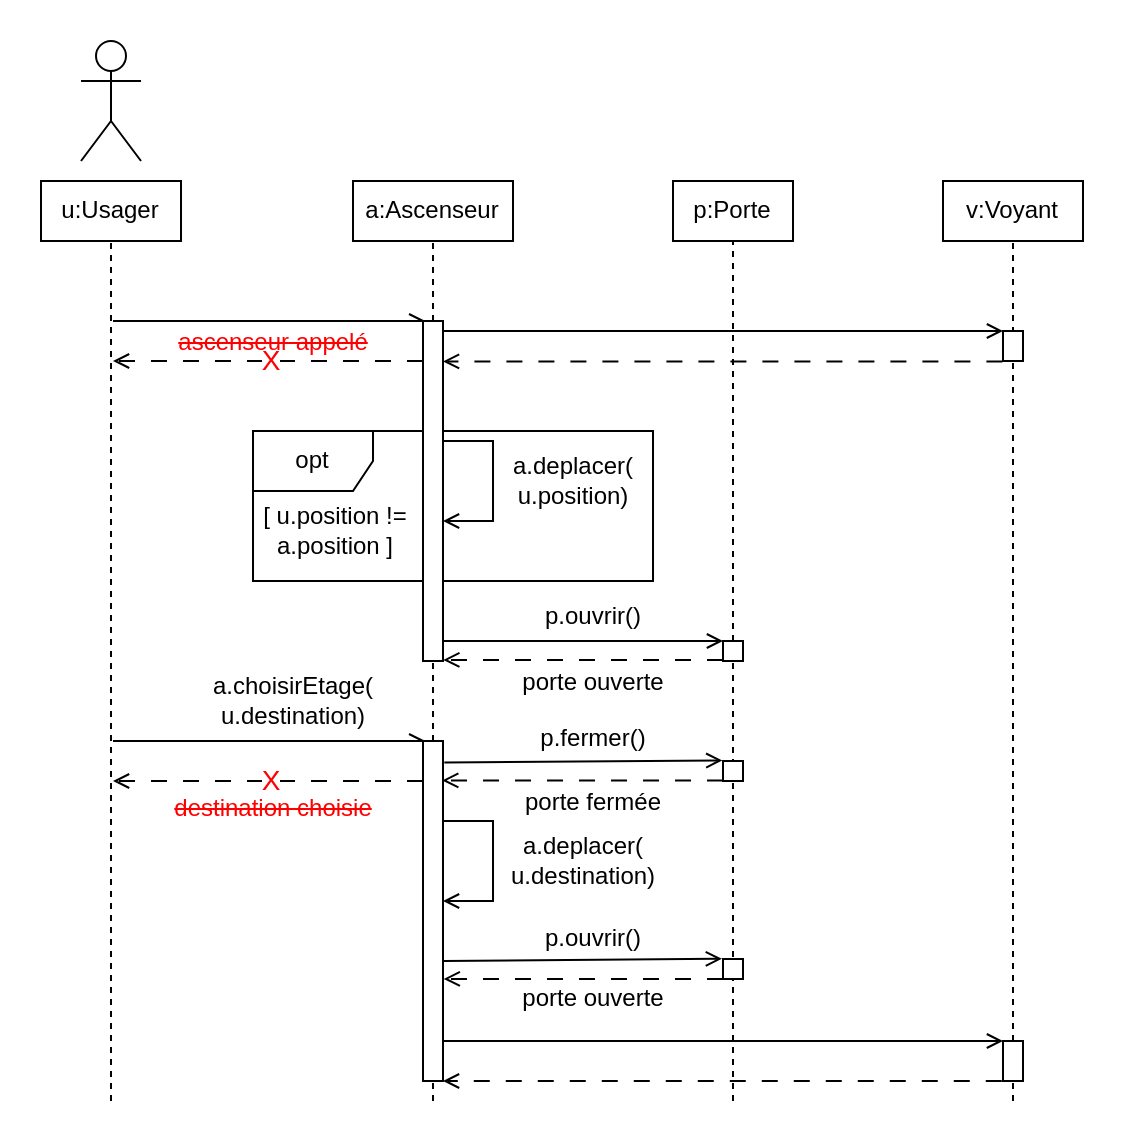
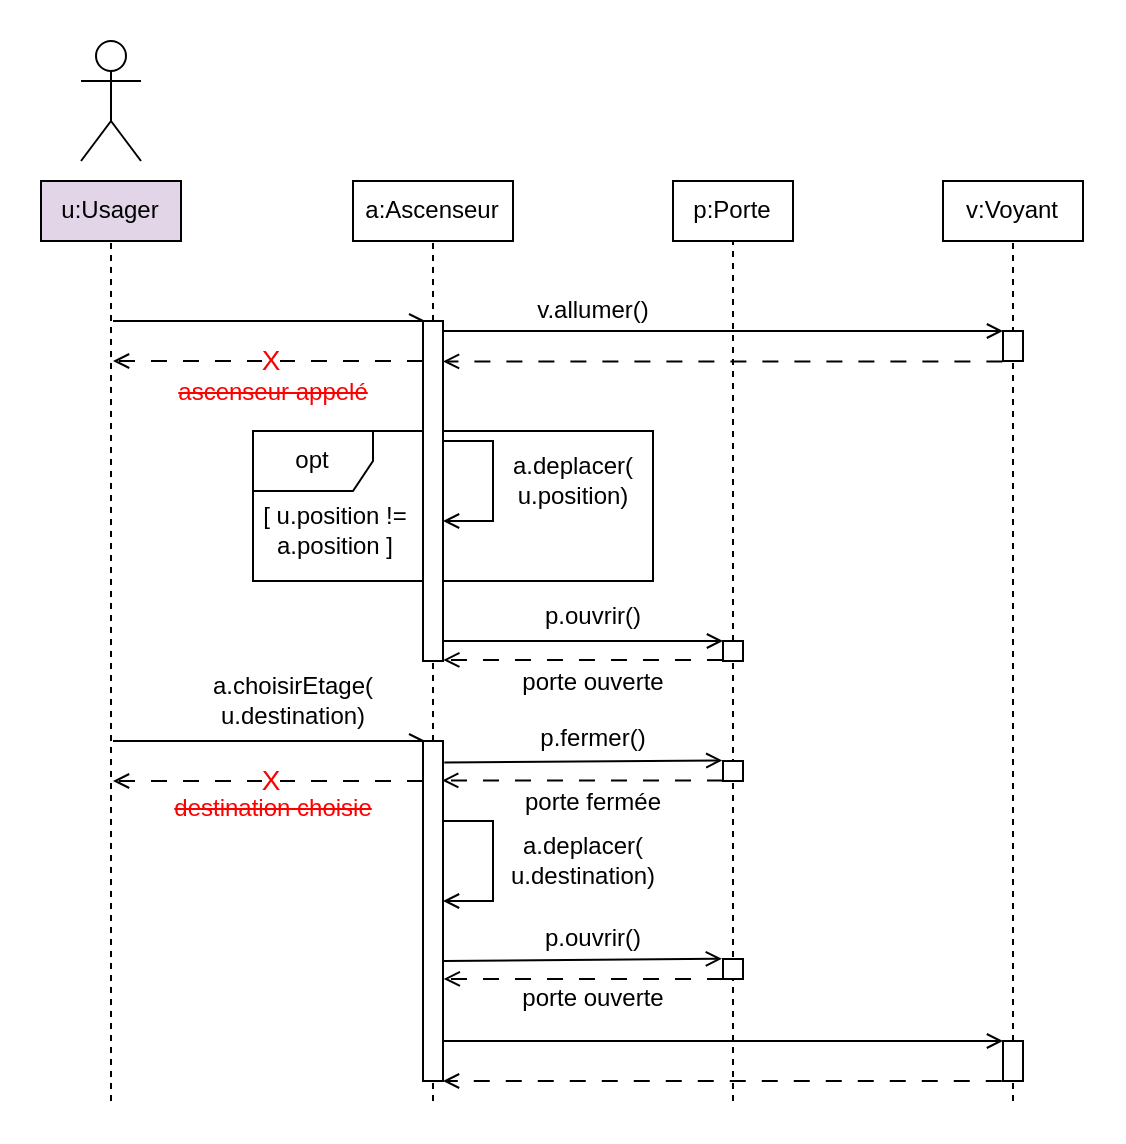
- <mxCell id="2" value="u:Usager" style="rounded=0;whiteSpace=wrap;html=1;" vertex="1" parent="1"><mxGeometry x="20" y="90" width="70" height="30" as="geometry" /></mxCell>
+ <mxCell id="2" value="u:Usager" style="rounded=0;whiteSpace=wrap;html=1;fillColor=#e1d5e7;" vertex="1" parent="1"><mxGeometry x="20" y="90" width="70" height="30" as="geometry" /></mxCell>
+ <mxCell id="17" value="v.allumer()" style="text;html=1;align=center;verticalAlign=middle;resizable=0;points=[];autosize=1;strokeColor=none;fillColor=none;" vertex="1" parent="1"><mxGeometry x="256" y="140" width="80" height="30" as="geometry" /></mxCell>
- <mxCell id="14" value="&lt;font color=&quot;#ff0000&quot;&gt;&lt;strike&gt;ascenseur appelé&lt;/strike&gt;&lt;/font&gt;" style="text;html=1;align=center;verticalAlign=middle;resizable=0;points=[];autosize=1;strokeColor=none;fillColor=none;" vertex="1" parent="1"><mxGeometry x="76" y="156" width="120" height="30" as="geometry" /></mxCell>
+ <mxCell id="14" value="&lt;font color=&quot;#ff0000&quot;&gt;&lt;strike&gt;ascenseur appelé&lt;/strike&gt;&lt;/font&gt;" style="text;html=1;align=center;verticalAlign=middle;resizable=0;points=[];autosize=1;strokeColor=none;fillColor=none;" vertex="1" parent="1"><mxGeometry x="76" y="181" width="120" height="30" as="geometry" /></mxCell>
